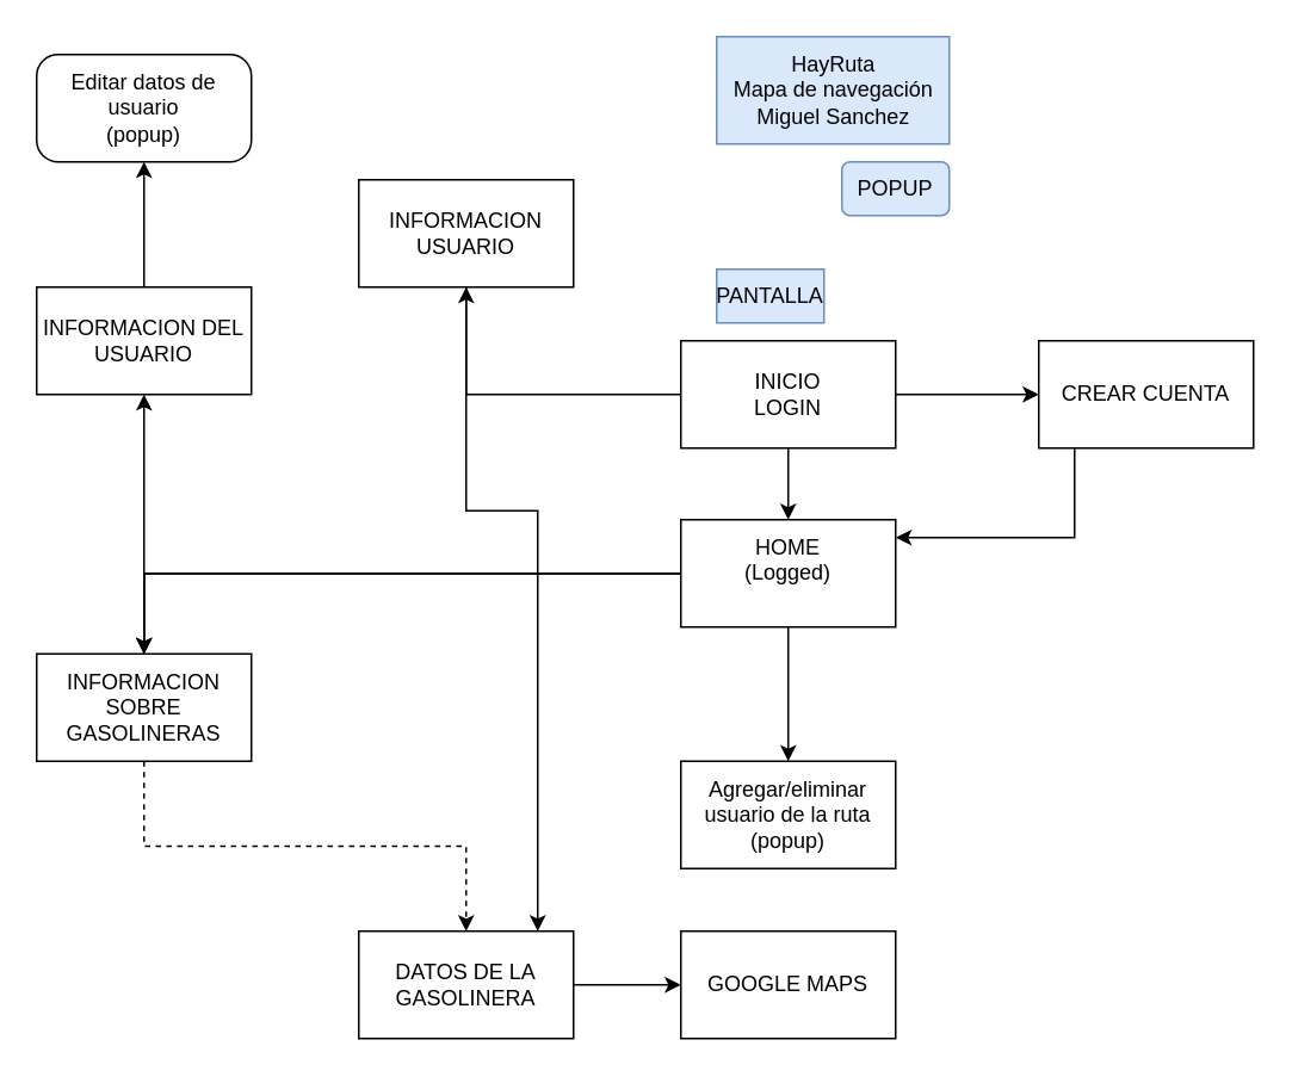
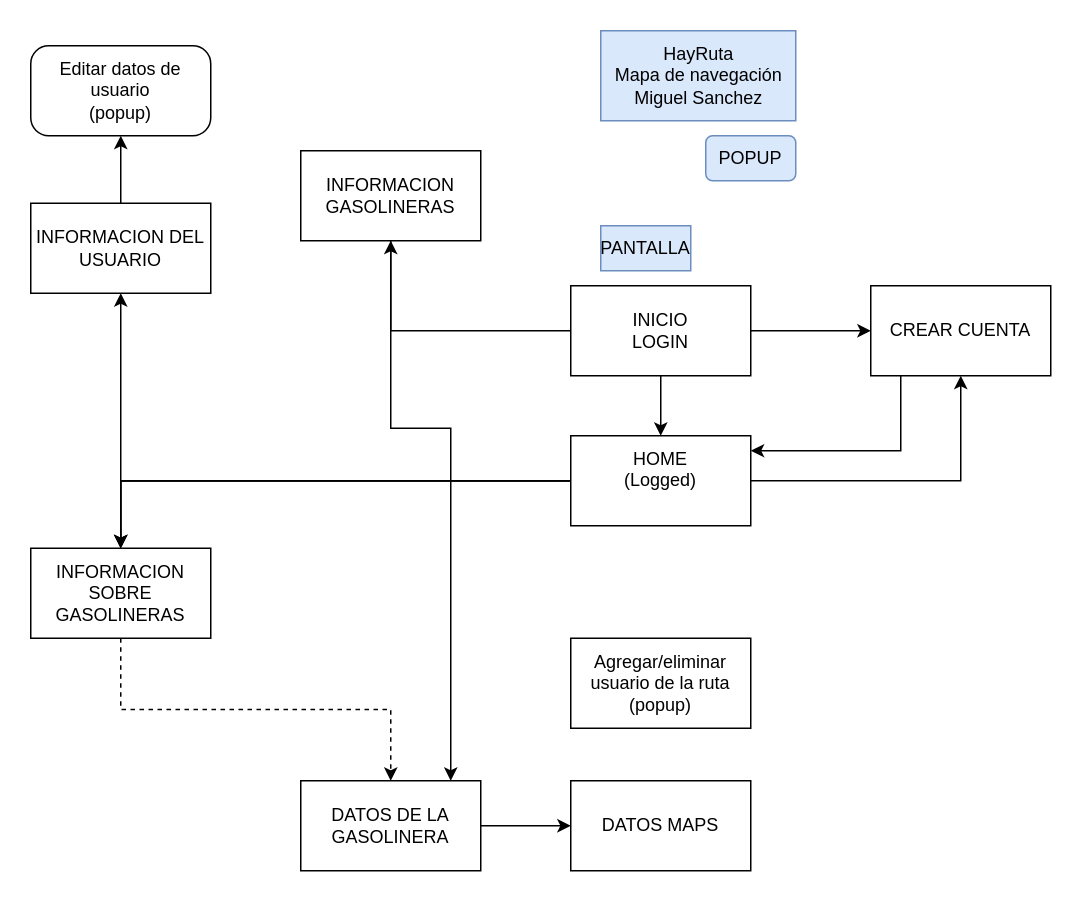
- <mxCell id="23" value="INFORMACION USUARIO" style="rounded=0;whiteSpace=wrap;html=1;" vertex="1" parent="1"><mxGeometry x="200" y="100" width="120" height="60" as="geometry" /></mxCell>
+ <mxCell id="23" value="INFORMACION GASOLINERAS" style="rounded=0;whiteSpace=wrap;html=1;" vertex="1" parent="1"><mxGeometry x="200" y="100" width="120" height="60" as="geometry" /></mxCell>
- <mxCell id="25" value="&lt;div&gt;INFORMACION DEL USUARIO&lt;/div&gt;" style="whiteSpace=wrap;html=1;rounded=0;" vertex="1" parent="1"><mxGeometry x="20" y="160" width="120" height="60" as="geometry" /></mxCell>
+ <mxCell id="25" value="&lt;div&gt;INFORMACION DEL USUARIO&lt;/div&gt;" style="whiteSpace=wrap;html=1;rounded=0;" vertex="1" parent="1"><mxGeometry x="20" y="135" width="120" height="60" as="geometry" /></mxCell>
- <mxCell id="10" value="" style="edgeStyle=orthogonalEdgeStyle;rounded=0;orthogonalLoop=1;jettySize=auto;html=1;" edge="1" parent="1" source="11" target="18"><mxGeometry relative="1" as="geometry" /></mxCell>
+ <mxCell id="10" value="" style="edgeStyle=orthogonalEdgeStyle;rounded=0;orthogonalLoop=1;jettySize=auto;html=1;" edge="1" parent="1" source="11" target="26"><mxGeometry relative="1" as="geometry" /></mxCell>
- <mxCell id="14" value="GOOGLE MAPS" style="rounded=0;whiteSpace=wrap;html=1;" parent="1" vertex="1"><mxGeometry x="380" y="520" width="120" height="60" as="geometry" /></mxCell>
+ <mxCell id="14" value="DATOS MAPS" style="rounded=0;whiteSpace=wrap;html=1;" parent="1" vertex="1"><mxGeometry x="380" y="520" width="120" height="60" as="geometry" /></mxCell>
